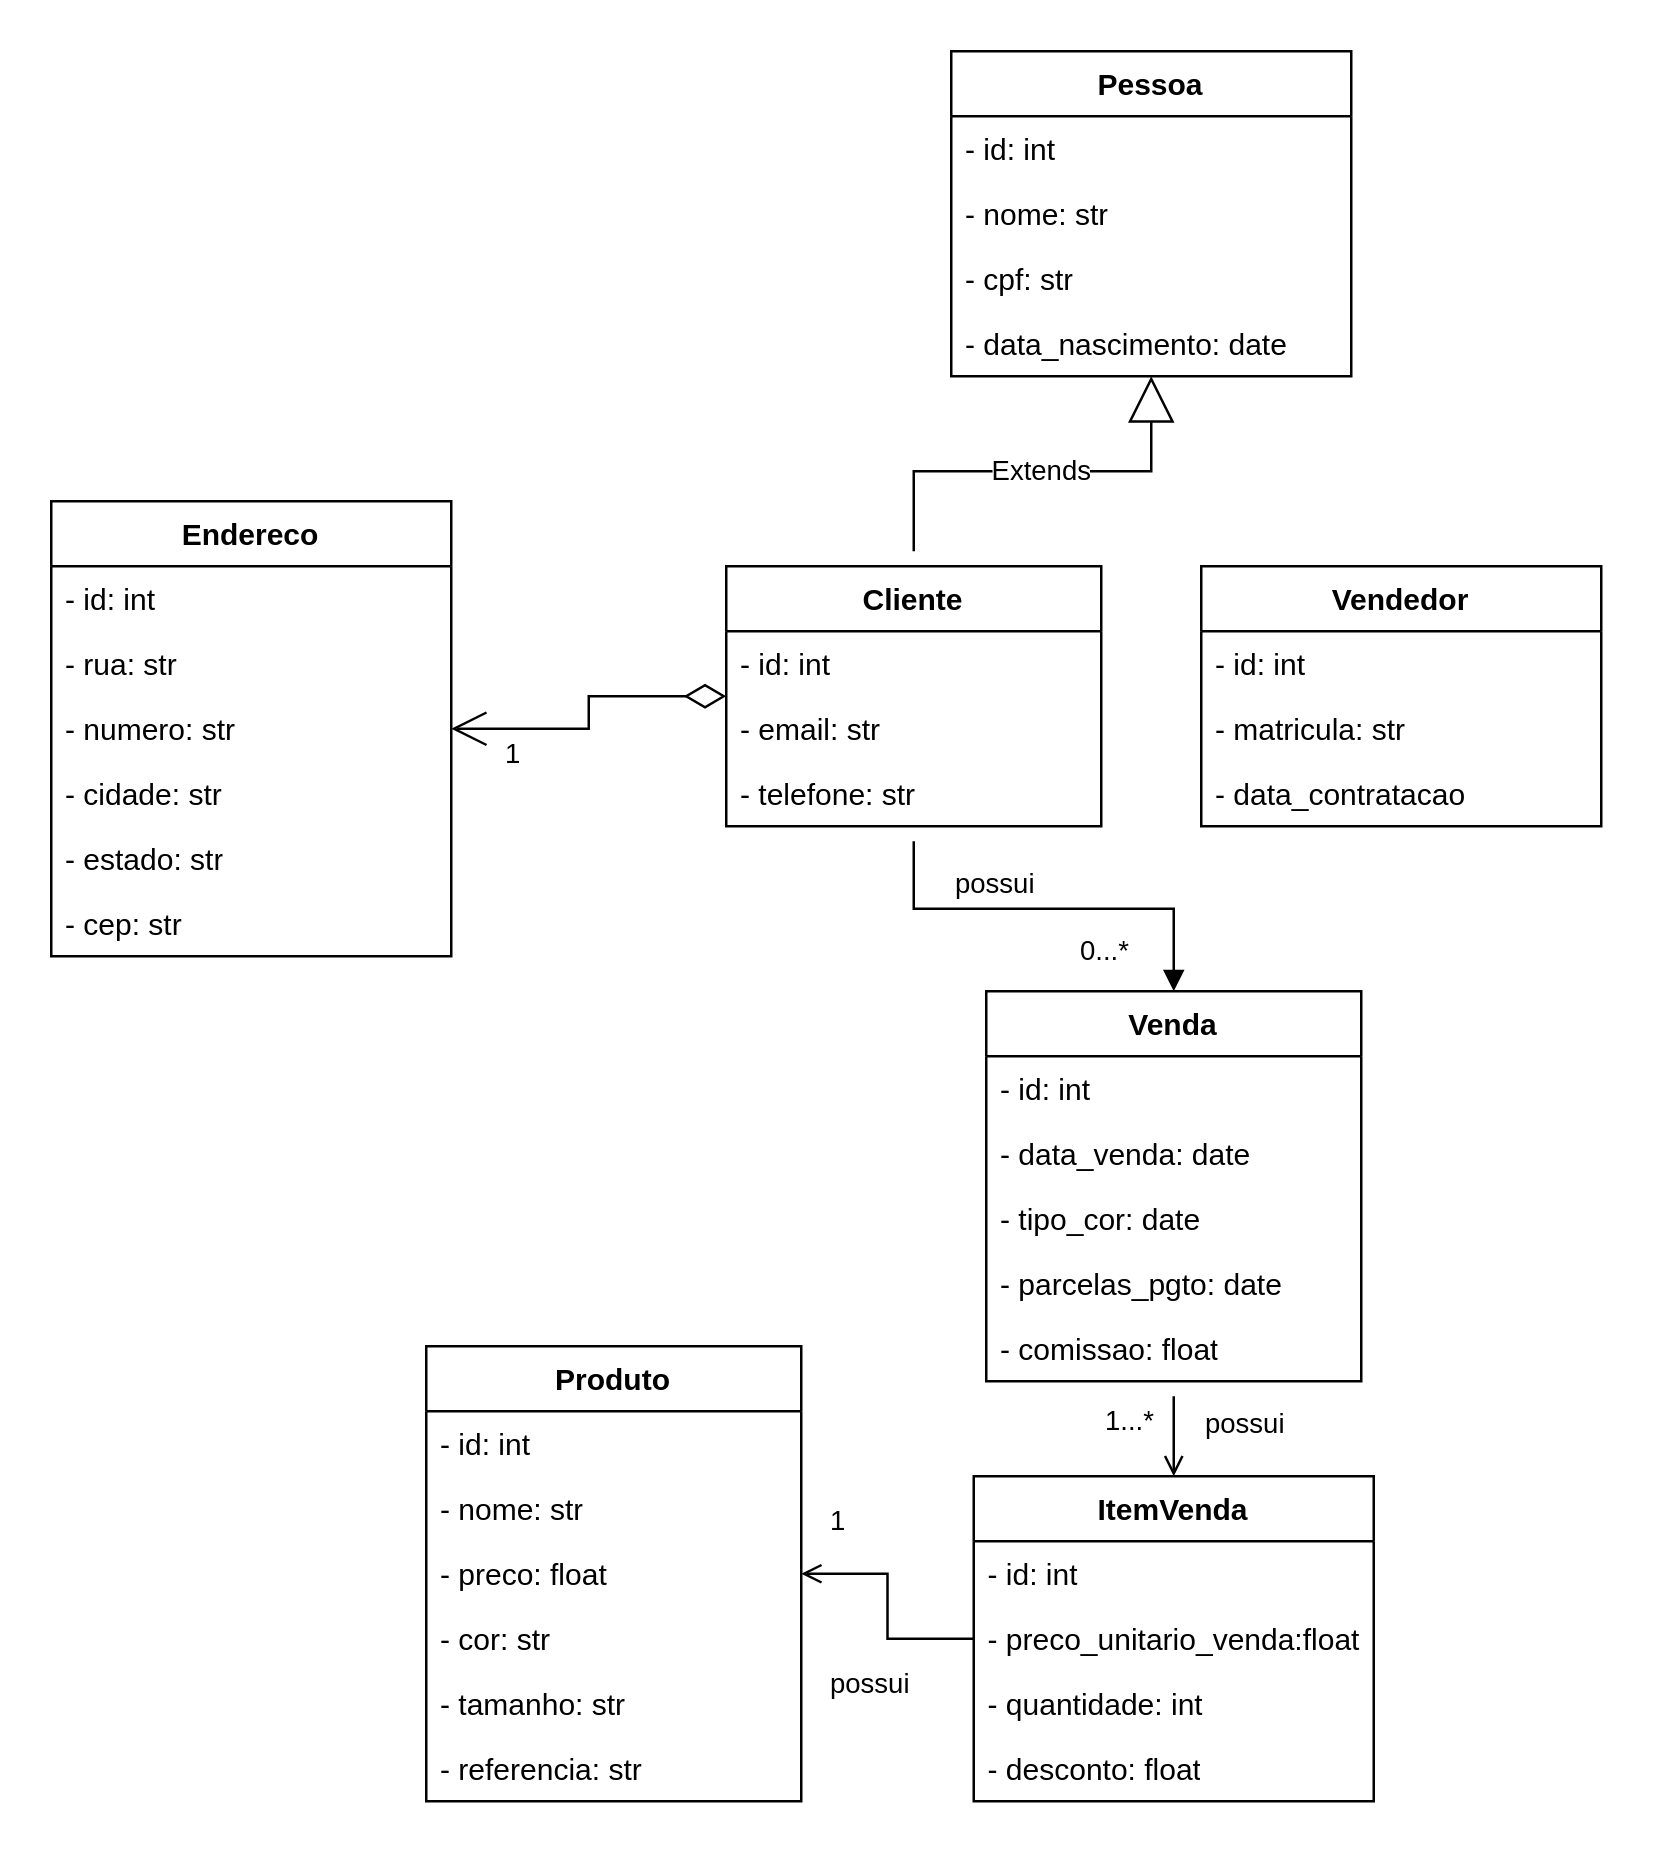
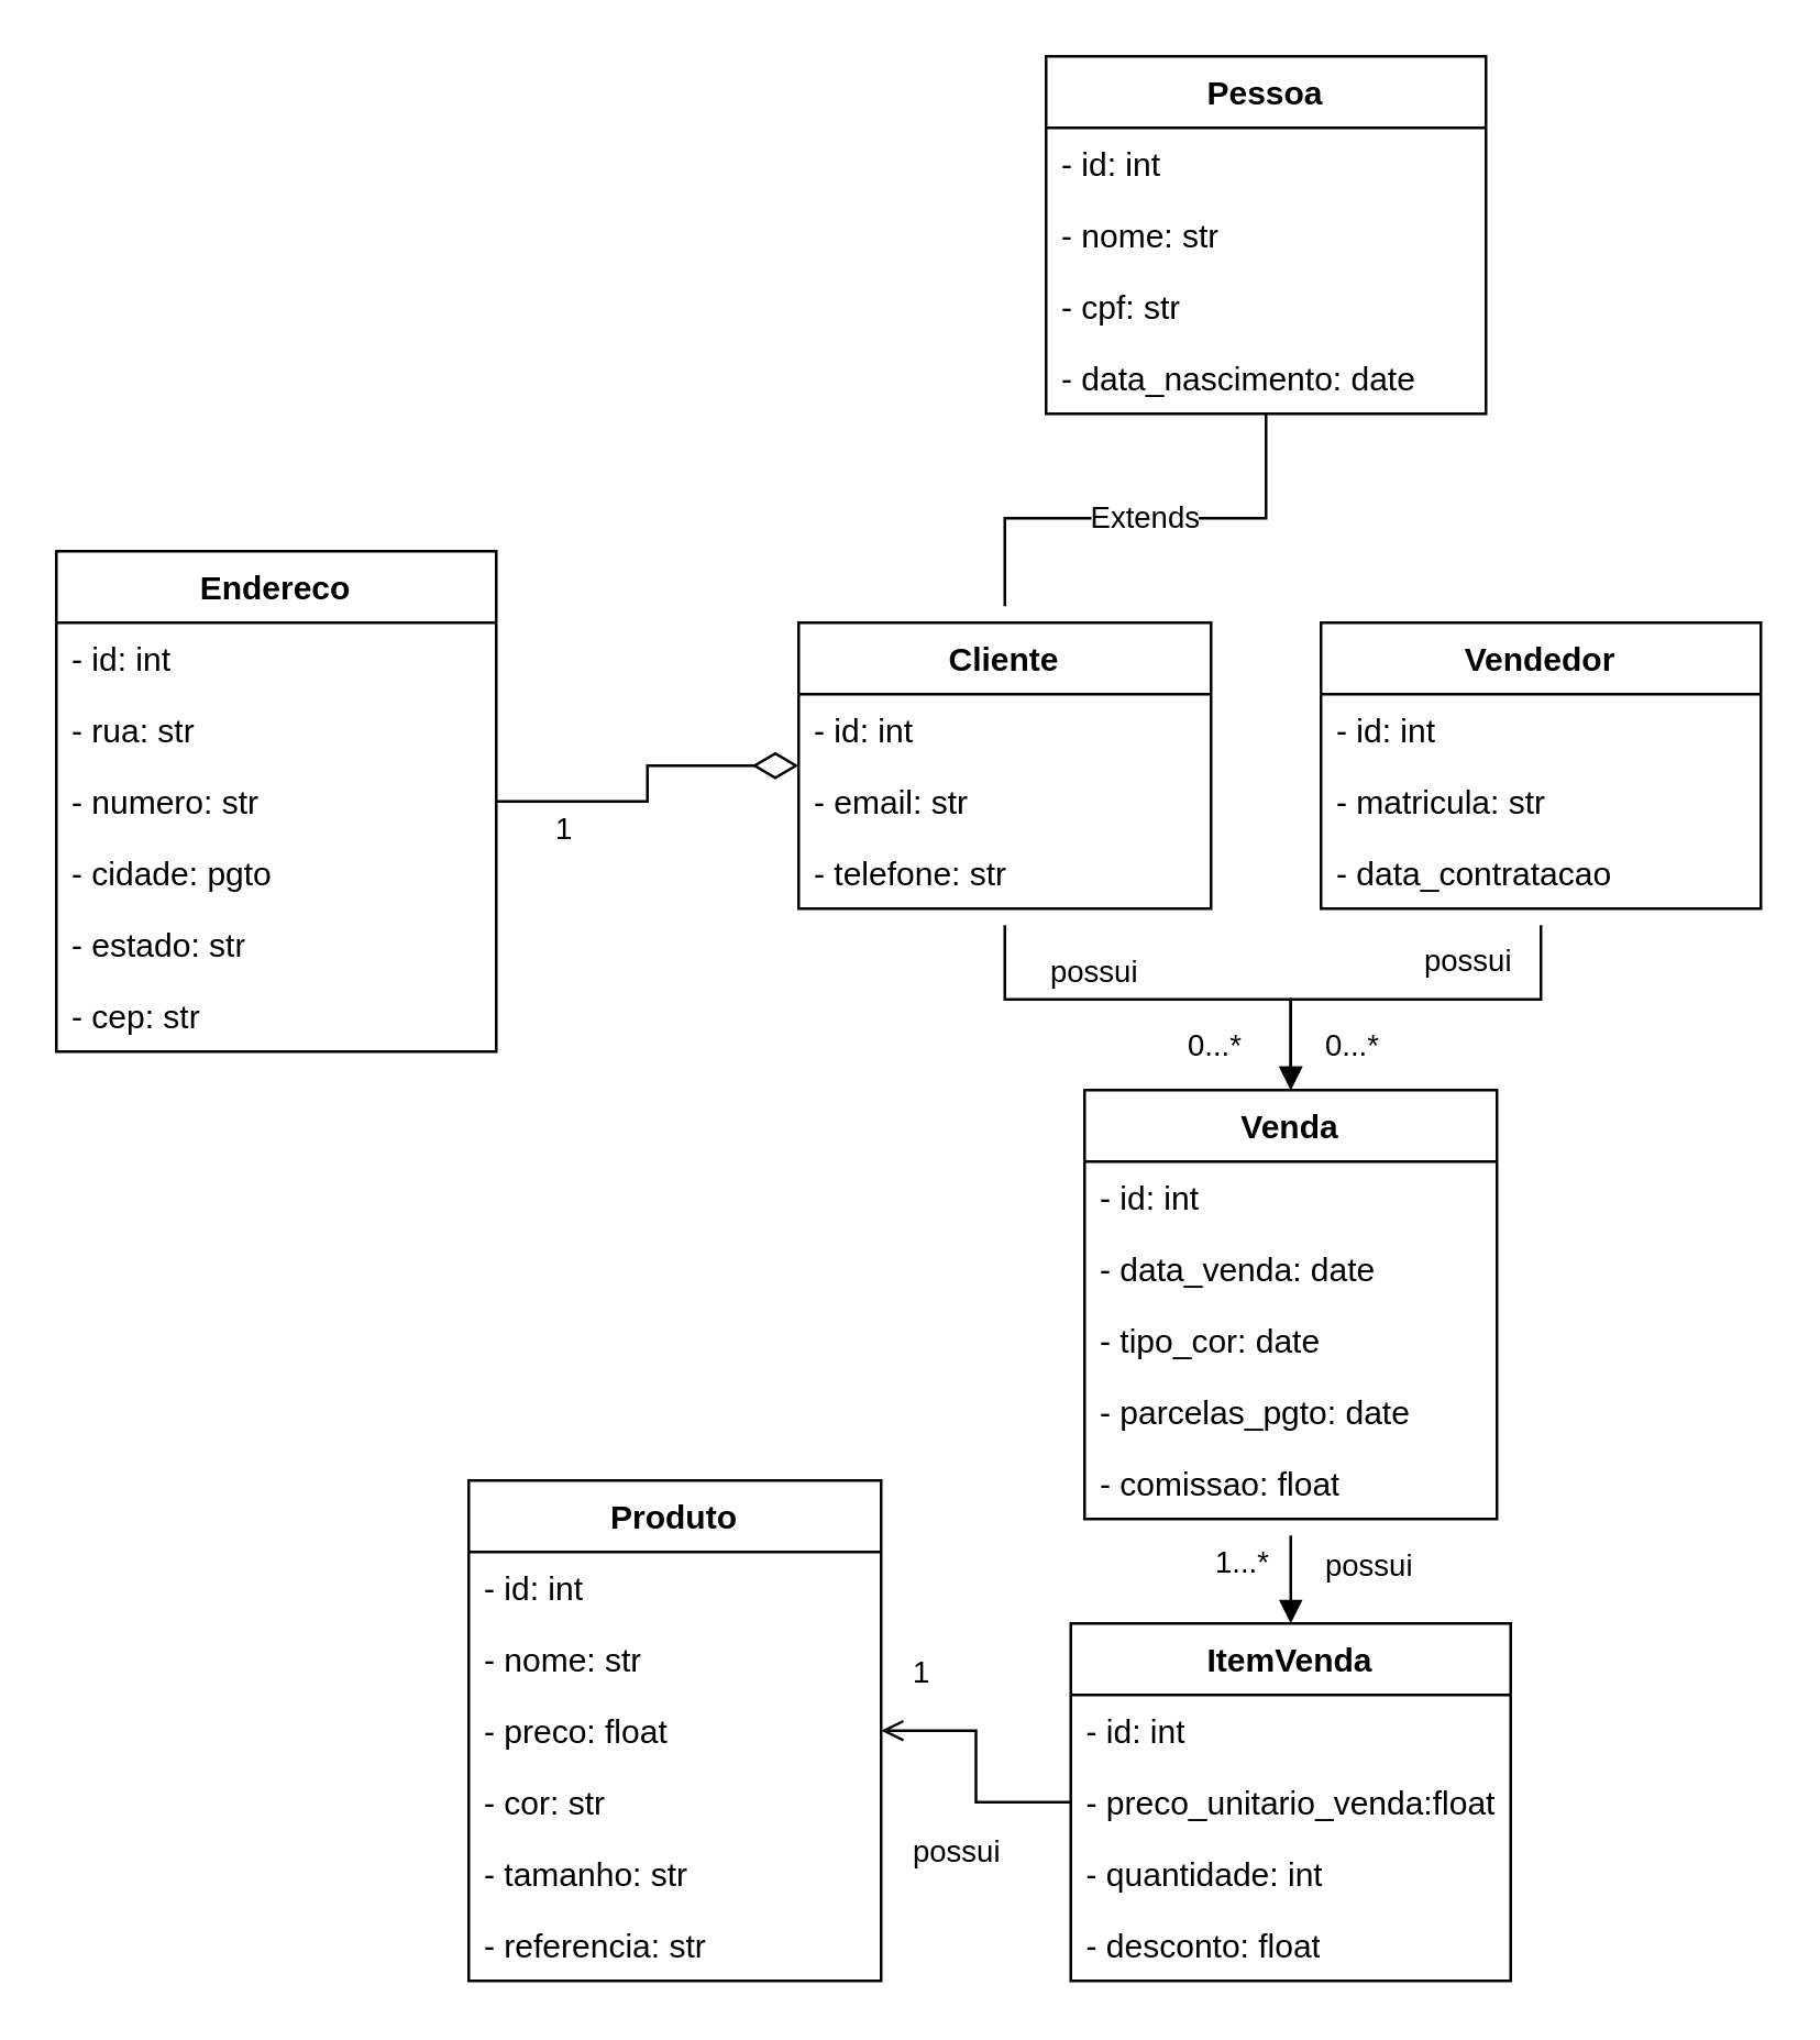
- <mxCell id="41" value="Extends" style="endArrow=block;endSize=16;endFill=0;html=1;rounded=0;strokeColor=default;align=center;verticalAlign=middle;fontFamily=Helvetica;fontSize=11;fontColor=default;labelBackgroundColor=default;edgeStyle=orthogonalEdgeStyle;sourcePerimeterSpacing=6;" parent="1" source="7" target="2" edge="1"><mxGeometry width="160" relative="1" as="geometry"><mxPoint x="600" y="420" as="sourcePoint" /><mxPoint x="760" y="420" as="targetPoint" /></mxGeometry></mxCell>
+ <mxCell id="41" value="Extends" style="endArrow=none;endSize=16;endFill=0;html=1;rounded=0;strokeColor=default;align=center;verticalAlign=middle;fontFamily=Helvetica;fontSize=11;fontColor=default;labelBackgroundColor=default;edgeStyle=orthogonalEdgeStyle;sourcePerimeterSpacing=6;" parent="1" source="7" target="2" edge="1"><mxGeometry width="160" relative="1" as="geometry"><mxPoint x="600" y="420" as="sourcePoint" /><mxPoint x="760" y="420" as="targetPoint" /></mxGeometry></mxCell>
- <mxCell id="42" value="1" style="endArrow=open;html=1;endSize=12;startArrow=diamondThin;startSize=14;startFill=0;edgeStyle=orthogonalEdgeStyle;align=left;verticalAlign=bottom;rounded=0;" parent="1" source="7" target="15" edge="1"><mxGeometry x="0.675" y="19" relative="1" as="geometry"><mxPoint x="170" y="290" as="sourcePoint" /><mxPoint x="330" y="290" as="targetPoint" /><mxPoint as="offset" /></mxGeometry></mxCell>
+ <mxCell id="42" value="1" style="endArrow=none;html=1;endSize=12;startArrow=diamondThin;startSize=14;startFill=0;edgeStyle=orthogonalEdgeStyle;align=left;verticalAlign=bottom;rounded=0;" parent="1" source="7" target="15" edge="1"><mxGeometry x="0.675" y="19" relative="1" as="geometry"><mxPoint x="170" y="290" as="sourcePoint" /><mxPoint x="330" y="290" as="targetPoint" /><mxPoint as="offset" /></mxGeometry></mxCell>
- <mxCell id="19" value="- cidade: str" style="text;strokeColor=none;fillColor=none;align=left;verticalAlign=top;spacingLeft=4;spacingRight=4;overflow=hidden;rotatable=0;points=[[0,0.5],[1,0.5]];portConstraint=eastwest;whiteSpace=wrap;html=1;" parent="15" vertex="1"><mxGeometry y="104" width="160" height="26" as="geometry" /></mxCell>
+ <mxCell id="19" value="- cidade: pgto" style="text;strokeColor=none;fillColor=none;align=left;verticalAlign=top;spacingLeft=4;spacingRight=4;overflow=hidden;rotatable=0;points=[[0,0.5],[1,0.5]];portConstraint=eastwest;whiteSpace=wrap;html=1;" parent="15" vertex="1"><mxGeometry y="104" width="160" height="26" as="geometry" /></mxCell>
+ <mxCell id="30" value="possui" style="endArrow=block;endFill=1;html=1;edgeStyle=orthogonalEdgeStyle;align=left;verticalAlign=top;rounded=0;strokeColor=default;fontFamily=Helvetica;fontSize=11;fontColor=default;labelBackgroundColor=default;sourcePerimeterSpacing=6;entryX=0.5;entryY=0;entryDx=0;entryDy=0;" parent="1" source="11" target="22" edge="1"><mxGeometry x="-0.058" y="-27" relative="1" as="geometry"><mxPoint x="375" y="340" as="sourcePoint" /><mxPoint x="455" y="486" as="targetPoint" /><mxPoint as="offset" /></mxGeometry></mxCell>
+ <mxCell id="31" value="0...*" style="edgeLabel;resizable=0;html=1;align=left;verticalAlign=bottom;fontFamily=Helvetica;fontSize=11;fontColor=default;labelBackgroundColor=default;" parent="30" connectable="0" vertex="1"><mxGeometry x="-1" relative="1" as="geometry"><mxPoint x="-80" y="52" as="offset" /></mxGeometry></mxCell>
- <mxCell id="39" value="possui" style="endArrow=open;endFill=1;html=1;edgeStyle=orthogonalEdgeStyle;align=left;verticalAlign=top;rounded=0;strokeColor=default;fontFamily=Helvetica;fontSize=11;fontColor=default;labelBackgroundColor=default;sourcePerimeterSpacing=6;" parent="1" source="22" target="43" edge="1"><mxGeometry x="-1" y="11" relative="1" as="geometry"><mxPoint x="600" y="376" as="sourcePoint" /><mxPoint x="760" y="376" as="targetPoint" /><mxPoint y="-2" as="offset" /></mxGeometry></mxCell>
+ <mxCell id="39" value="possui" style="endArrow=block;endFill=1;html=1;edgeStyle=orthogonalEdgeStyle;align=left;verticalAlign=top;rounded=0;strokeColor=default;fontFamily=Helvetica;fontSize=11;fontColor=default;labelBackgroundColor=default;sourcePerimeterSpacing=6;" parent="1" source="22" target="43" edge="1"><mxGeometry x="-1" y="11" relative="1" as="geometry"><mxPoint x="600" y="376" as="sourcePoint" /><mxPoint x="760" y="376" as="targetPoint" /><mxPoint y="-2" as="offset" /></mxGeometry></mxCell>
